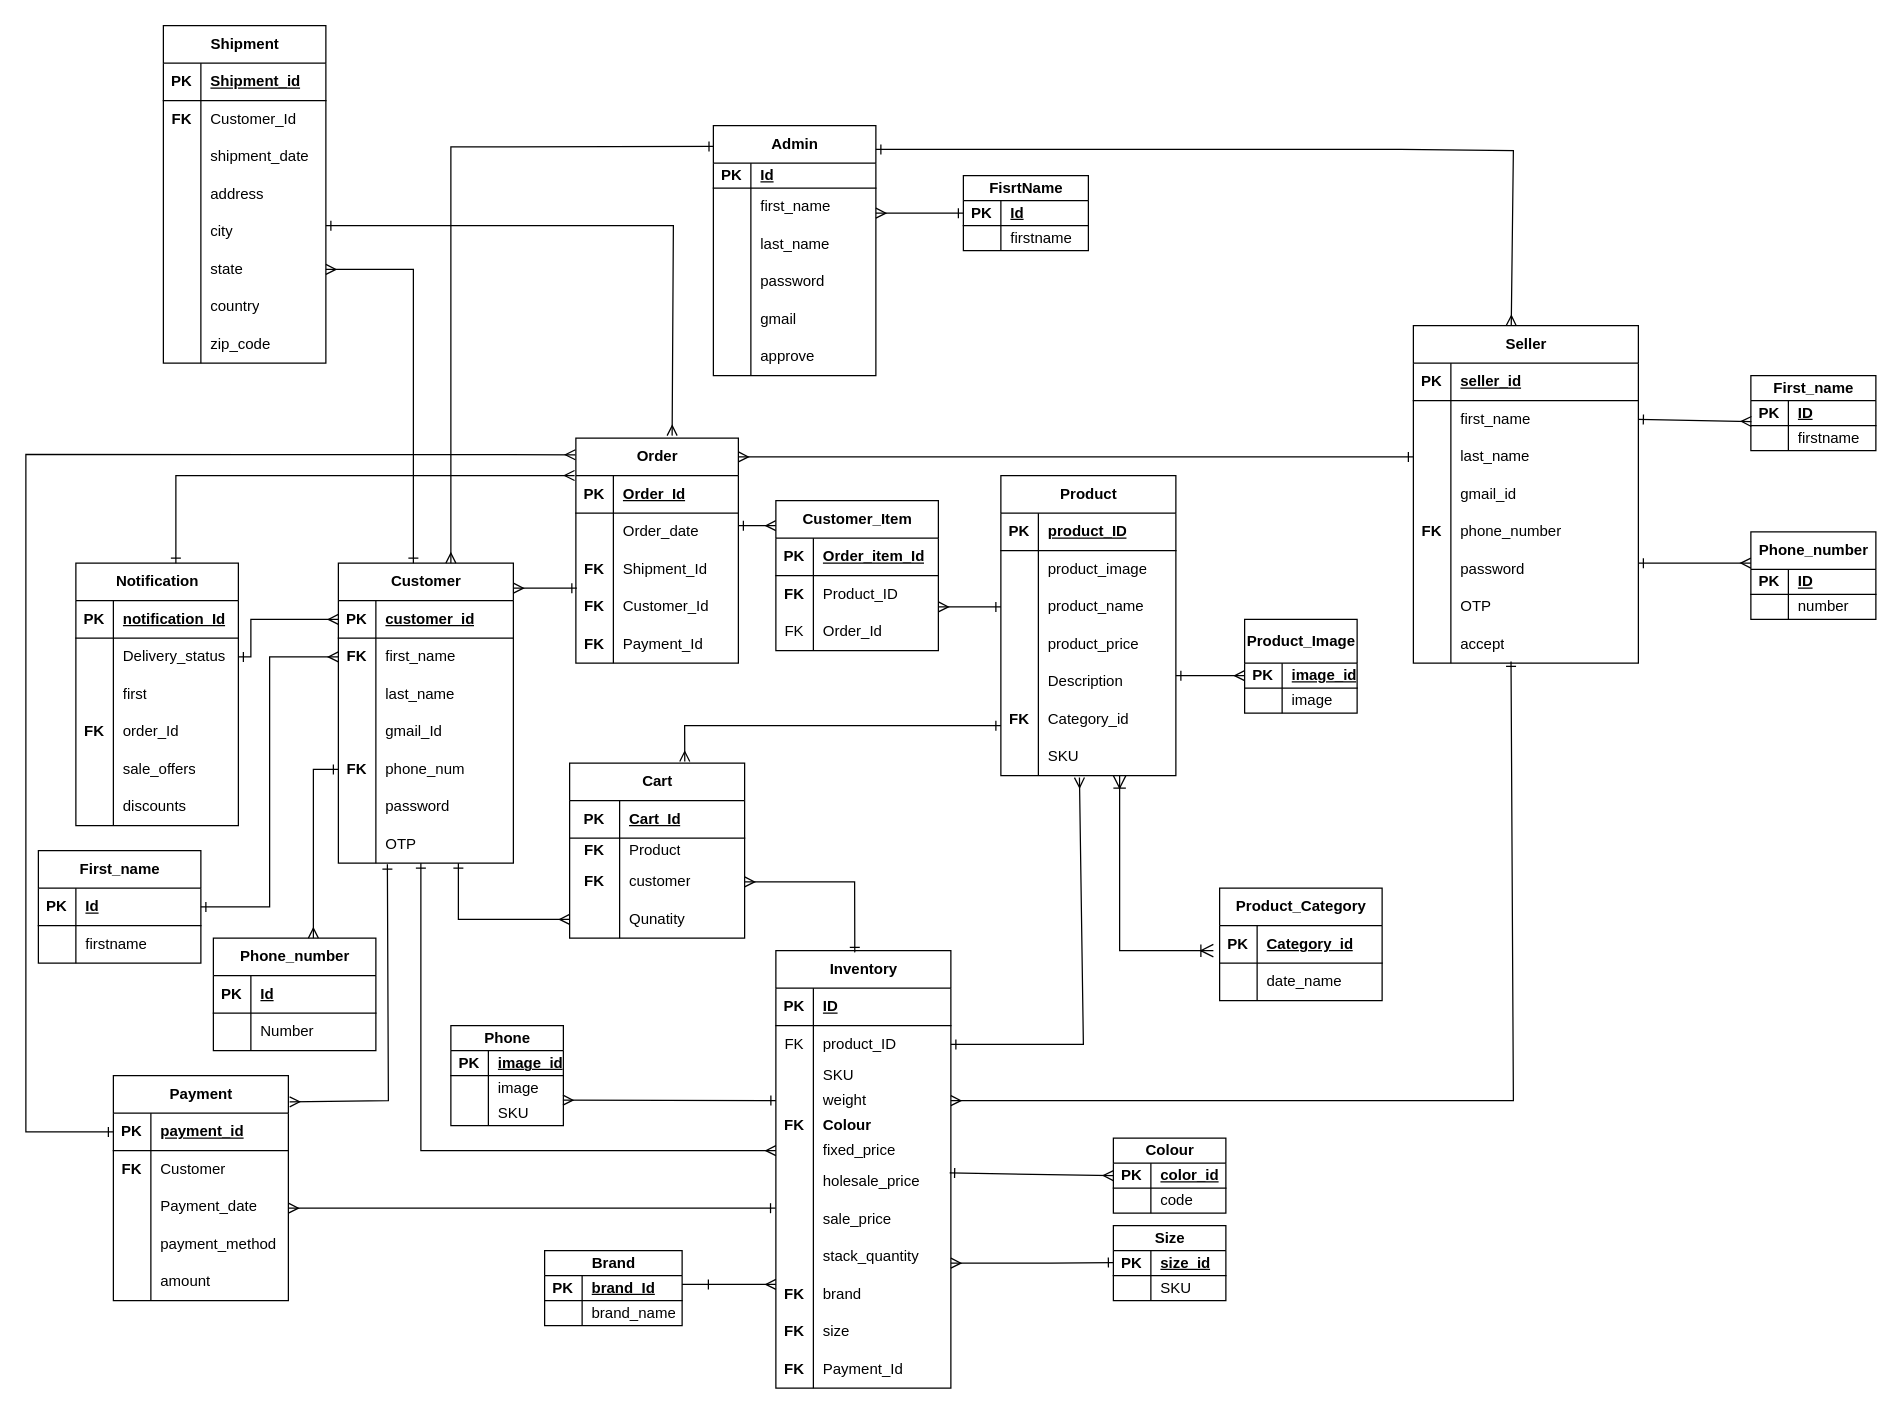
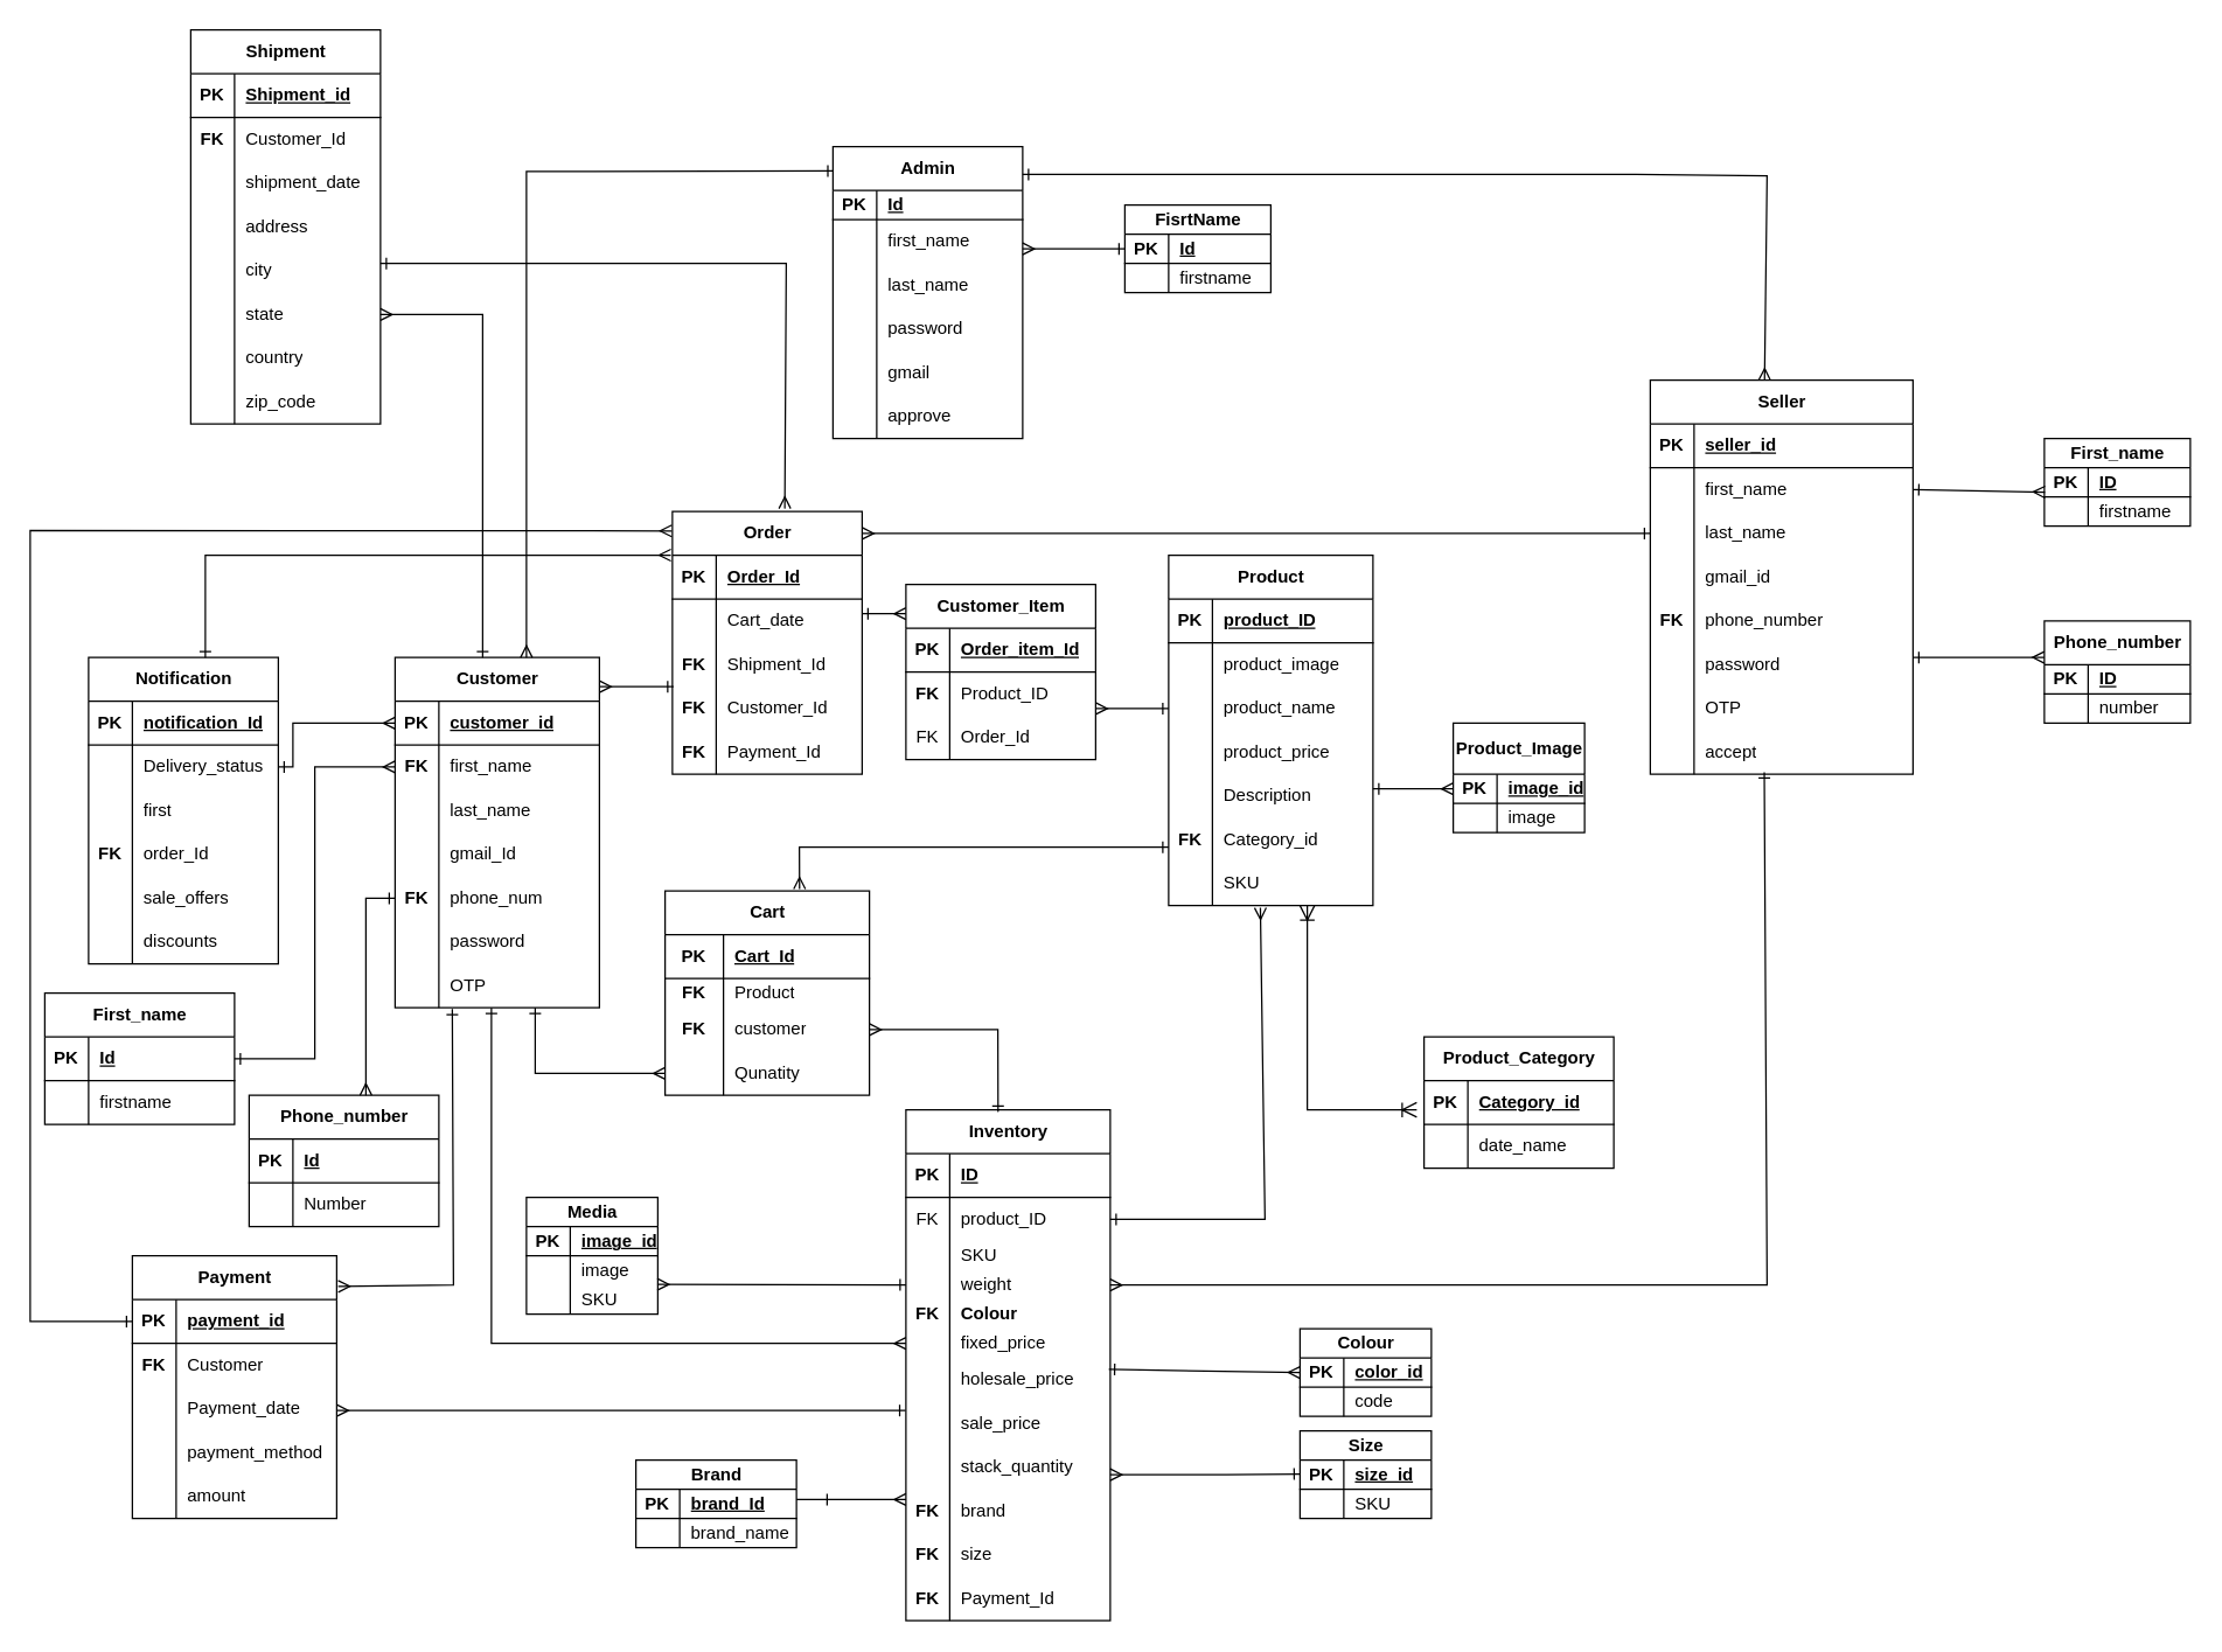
- <mxCell id="66" value="Order_date" style="shape=partialRectangle;connectable=0;fillColor=none;top=0;left=0;bottom=0;right=0;align=left;spacingLeft=6;overflow=hidden;whiteSpace=wrap;html=1;" parent="64" vertex="1"><mxGeometry x="30" width="100" height="30" as="geometry"><mxRectangle width="100" height="30" as="alternateBounds" /></mxGeometry></mxCell>
+ <mxCell id="66" value="Cart_date" style="shape=partialRectangle;connectable=0;fillColor=none;top=0;left=0;bottom=0;right=0;align=left;spacingLeft=6;overflow=hidden;whiteSpace=wrap;html=1;" parent="64" vertex="1"><mxGeometry x="30" width="100" height="30" as="geometry"><mxRectangle width="100" height="30" as="alternateBounds" /></mxGeometry></mxCell>
- <mxCell id="137" value="Phone" style="shape=table;startSize=20;container=1;collapsible=1;childLayout=tableLayout;fixedRows=1;rowLines=0;fontStyle=1;align=center;resizeLast=1;html=1;" parent="1" vertex="1"><mxGeometry x="360" y="820" width="90" height="80" as="geometry"><mxRectangle x="340" y="740" width="120" height="30" as="alternateBounds" /></mxGeometry></mxCell>
+ <mxCell id="137" value="Media" style="shape=table;startSize=20;container=1;collapsible=1;childLayout=tableLayout;fixedRows=1;rowLines=0;fontStyle=1;align=center;resizeLast=1;html=1;" parent="1" vertex="1"><mxGeometry x="360" y="820" width="90" height="80" as="geometry"><mxRectangle x="340" y="740" width="120" height="30" as="alternateBounds" /></mxGeometry></mxCell>
